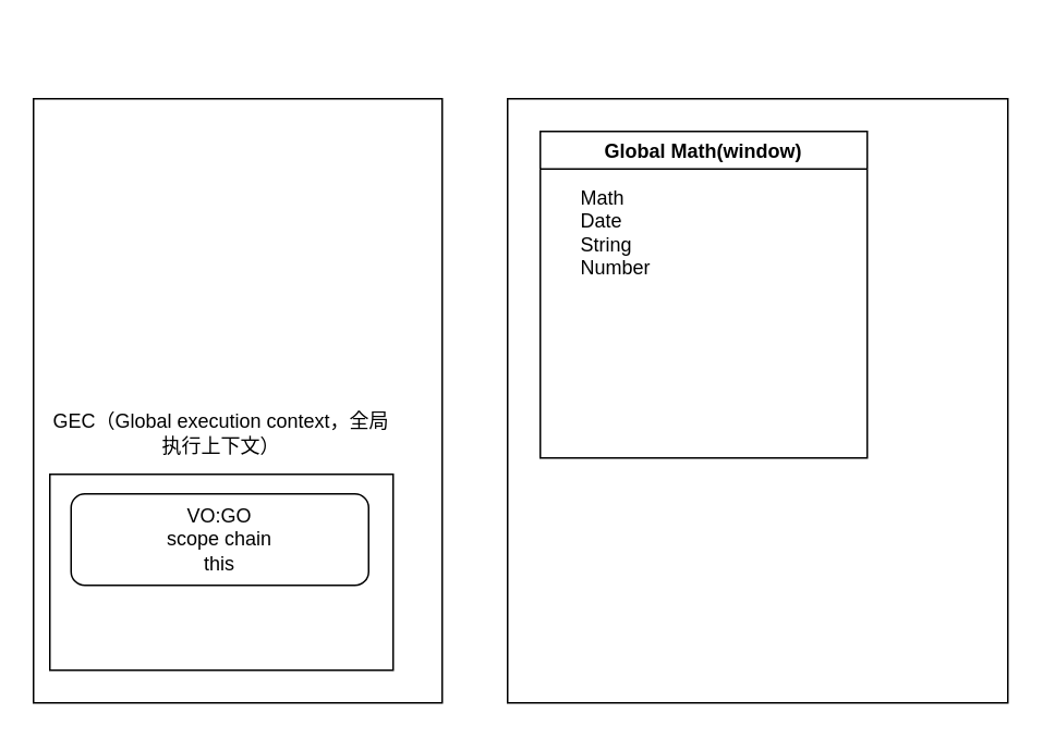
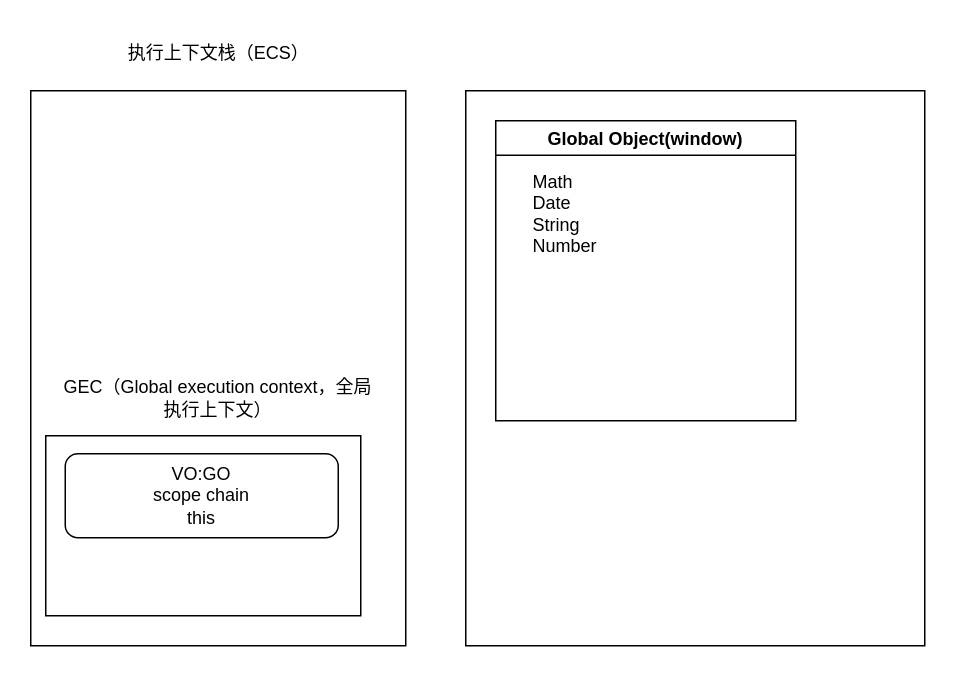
+ <mxCell id="5" value="&lt;font color=&quot;#000000&quot;&gt;执行上下文栈（ECS）&lt;/font&gt;" style="text;html=1;align=center;verticalAlign=middle;resizable=0;points=[];autosize=1;strokeColor=none;fillColor=none;" vertex="1" parent="1"><mxGeometry x="75" y="20" width="140" height="30" as="geometry" /></mxCell>
- <mxCell id="7" value="Global Math(window)" style="swimlane;strokeColor=#000000;fontColor=#000000;fillColor=none;" vertex="1" parent="1"><mxGeometry x="330" y="80" width="200" height="200" as="geometry" /></mxCell>
+ <mxCell id="7" value="Global Object(window)" style="swimlane;strokeColor=#000000;fontColor=#000000;fillColor=none;" vertex="1" parent="1"><mxGeometry x="330" y="80" width="200" height="200" as="geometry" /></mxCell>
- <mxCell id="6" value="GEC（Global execution context，全局执行上下文）" style="text;html=1;strokeColor=none;fillColor=none;align=center;verticalAlign=middle;whiteSpace=wrap;rounded=0;fontColor=#000000;" vertex="1" parent="1"><mxGeometry x="30" y="250" width="210" height="30" as="geometry" /></mxCell>
+ <mxCell id="6" value="GEC（Global execution context，全局执行上下文）" style="text;html=1;strokeColor=none;fillColor=none;align=center;verticalAlign=middle;whiteSpace=wrap;rounded=0;fontColor=#000000;" vertex="1" parent="1"><mxGeometry x="40" y="250" width="210" height="30" as="geometry" /></mxCell>
